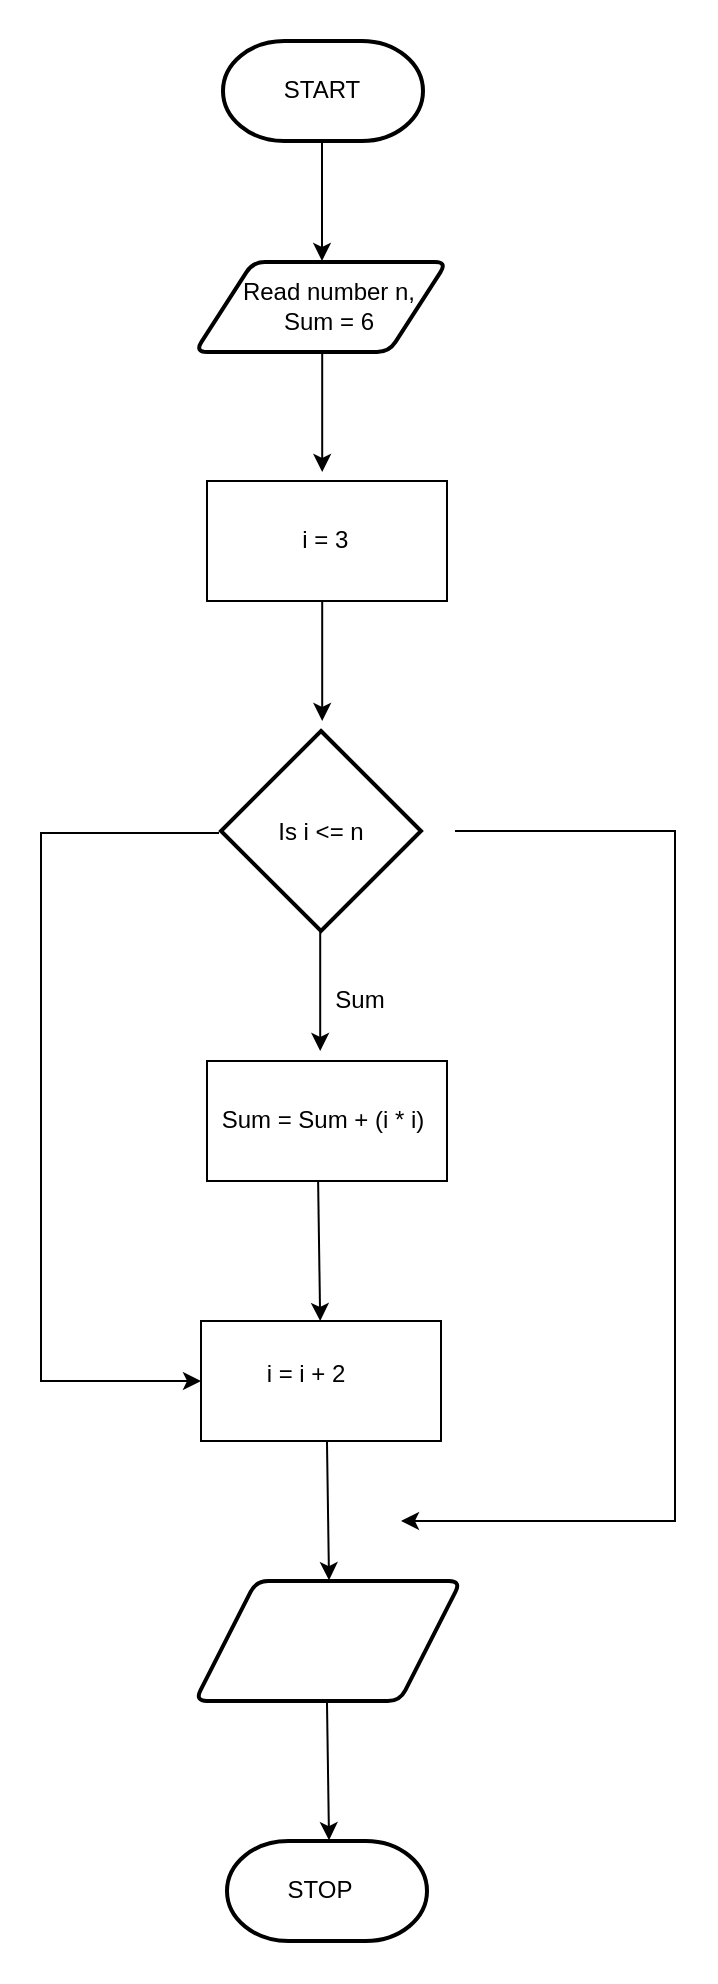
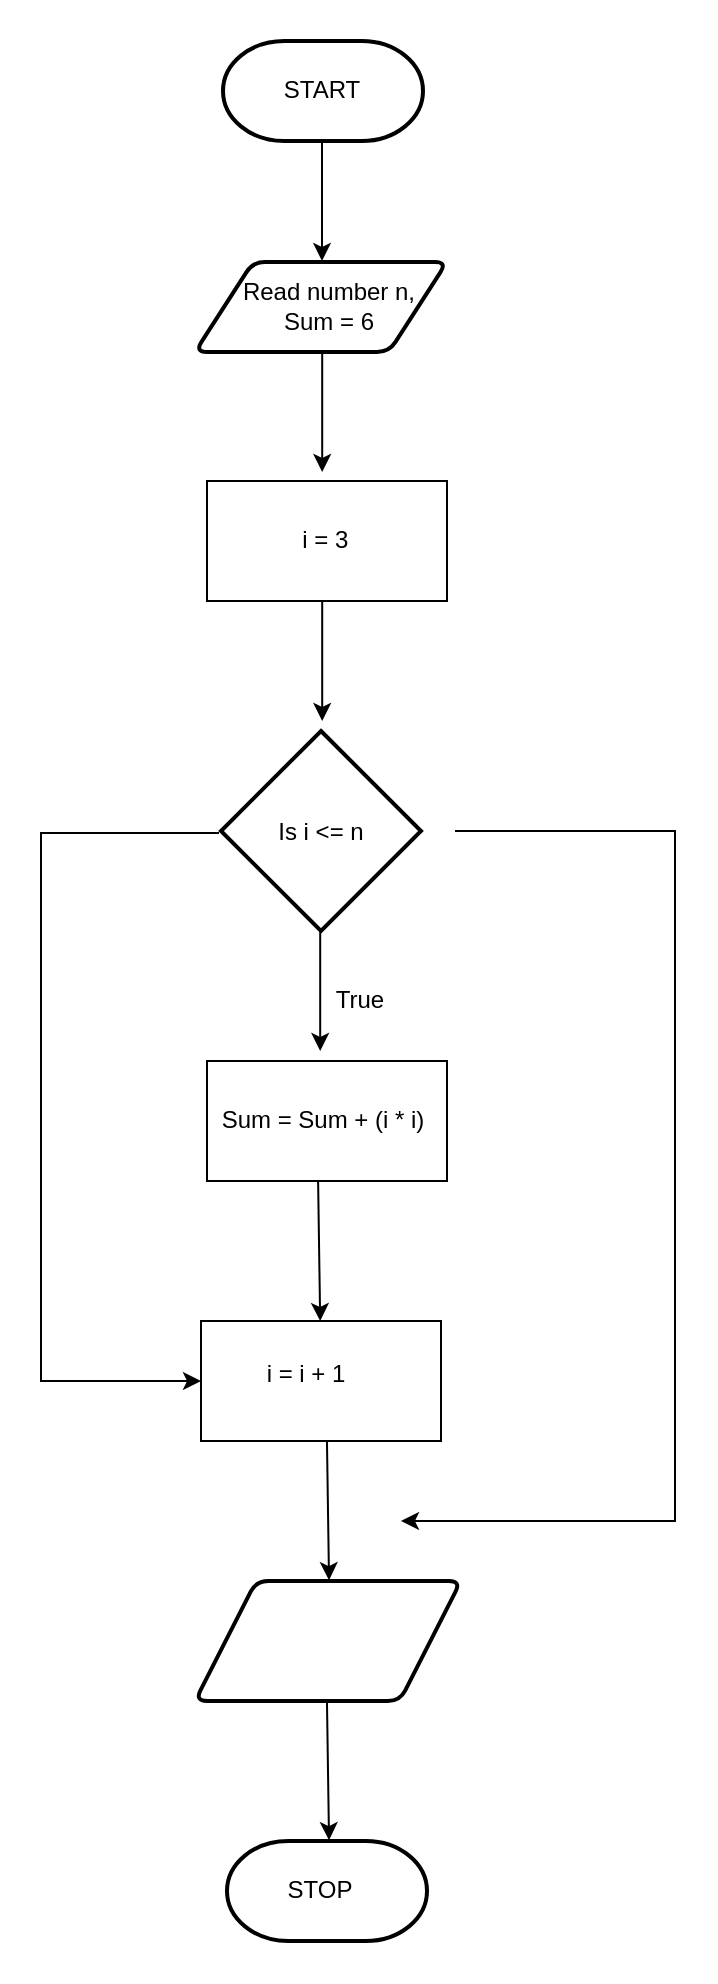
- <mxCell id="10" value="Sum" style="text;strokeColor=none;fillColor=none;align=center;verticalAlign=middle;spacingLeft=4;spacingRight=4;overflow=hidden;points=[[0,0.5],[1,0.5]];portConstraint=eastwest;rotatable=0;whiteSpace=wrap;html=1;" parent="1" vertex="1"><mxGeometry x="140" y="485" width="80" height="30" as="geometry" /></mxCell>
+ <mxCell id="10" value="True" style="text;strokeColor=none;fillColor=none;align=center;verticalAlign=middle;spacingLeft=4;spacingRight=4;overflow=hidden;points=[[0,0.5],[1,0.5]];portConstraint=eastwest;rotatable=0;whiteSpace=wrap;html=1;" parent="1" vertex="1"><mxGeometry x="140" y="485" width="80" height="30" as="geometry" /></mxCell>
- <mxCell id="25" value="i = i + 2" style="text;strokeColor=none;fillColor=none;align=center;verticalAlign=middle;spacingLeft=4;spacingRight=4;overflow=hidden;points=[[0,0.5],[1,0.5]];portConstraint=eastwest;rotatable=0;whiteSpace=wrap;html=1;" parent="1" vertex="1"><mxGeometry x="113" y="672" width="80" height="30" as="geometry" /></mxCell>
+ <mxCell id="25" value="i = i + 1" style="text;strokeColor=none;fillColor=none;align=center;verticalAlign=middle;spacingLeft=4;spacingRight=4;overflow=hidden;points=[[0,0.5],[1,0.5]];portConstraint=eastwest;rotatable=0;whiteSpace=wrap;html=1;" parent="1" vertex="1"><mxGeometry x="113" y="672" width="80" height="30" as="geometry" /></mxCell>
